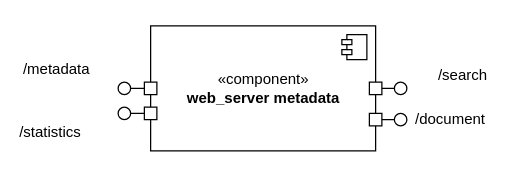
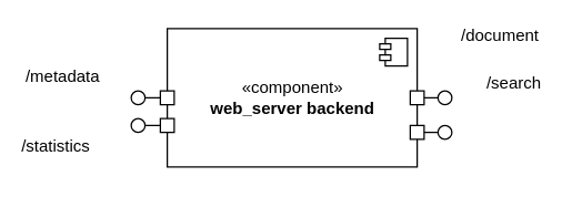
- <mxCell id="2" value="«component»&lt;br&gt;&lt;b&gt;web_server metadata&lt;/b&gt;" style="html=1;dropTarget=0;" vertex="1" parent="1"><mxGeometry x="120" y="20" width="180" height="100" as="geometry" /></mxCell>
+ <mxCell id="2" value="«component»&lt;br&gt;&lt;b&gt;web_server backend&lt;/b&gt;" style="html=1;dropTarget=0;" vertex="1" parent="1"><mxGeometry x="120" y="20" width="180" height="100" as="geometry" /></mxCell>
- <mxCell id="14" value="/document" style="text;html=1;strokeColor=none;fillColor=none;align=center;verticalAlign=middle;whiteSpace=wrap;rounded=0;" vertex="1" parent="1"><mxGeometry x="340" y="85" width="40" height="20" as="geometry" /></mxCell>
+ <mxCell id="14" value="/document" style="text;html=1;strokeColor=none;fillColor=none;align=center;verticalAlign=middle;whiteSpace=wrap;rounded=0;" vertex="1" parent="1"><mxGeometry x="340" y="15" width="40" height="20" as="geometry" /></mxCell>
